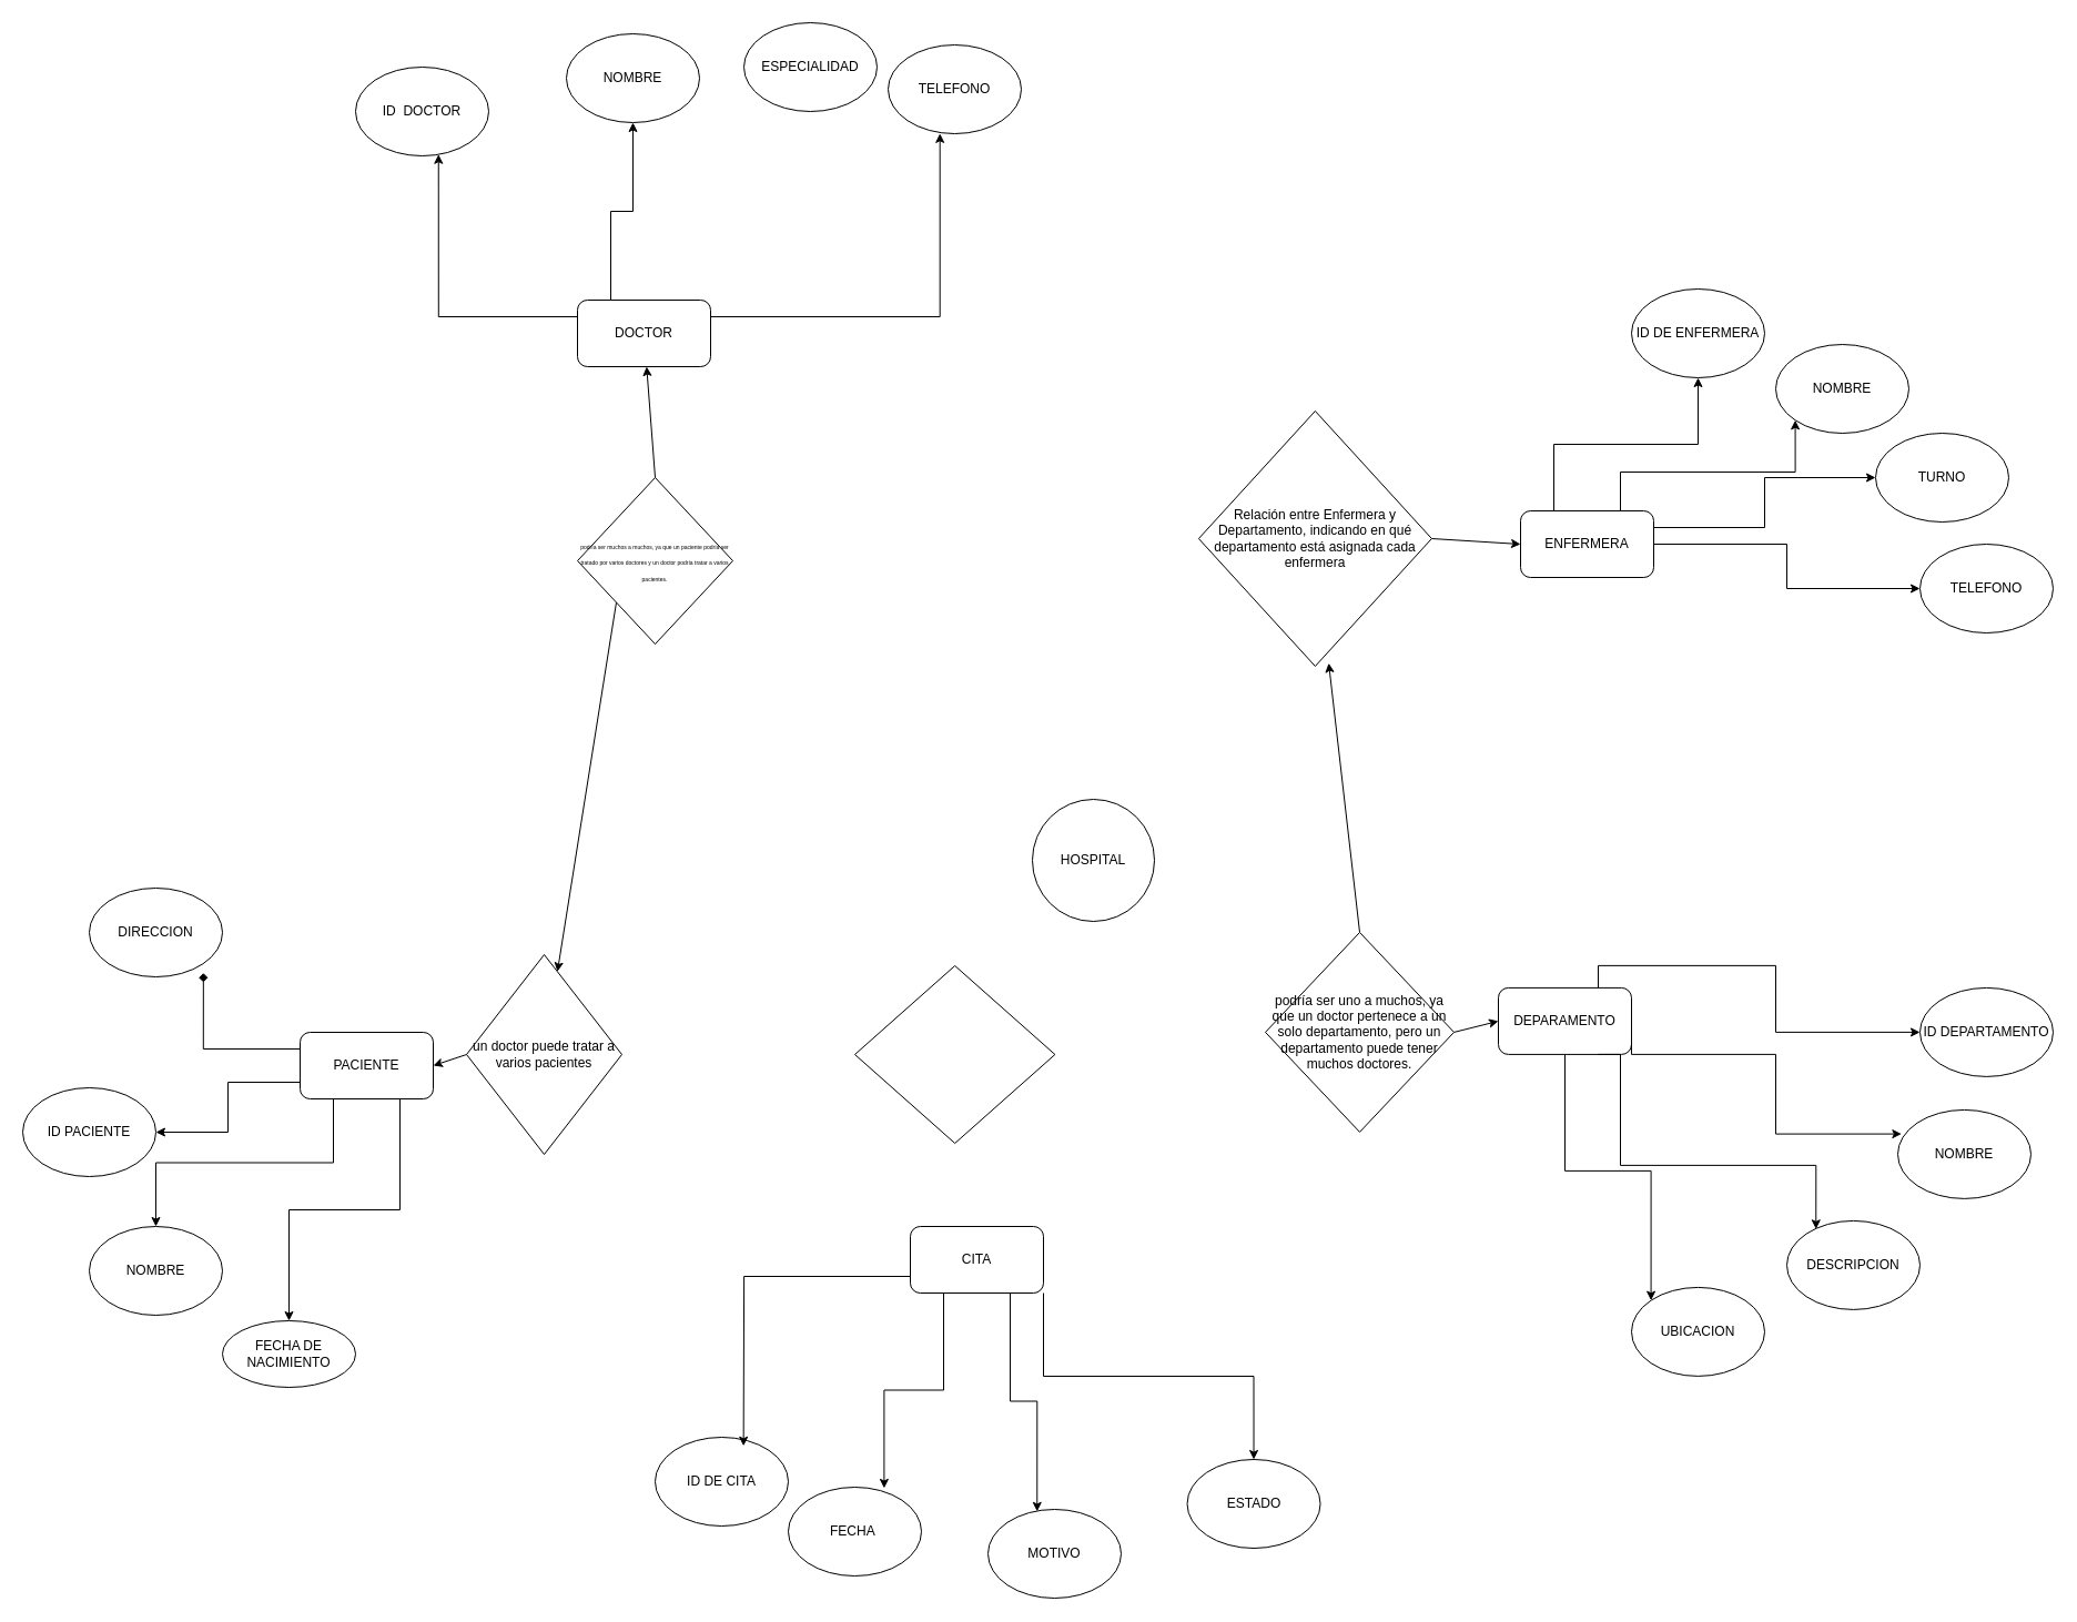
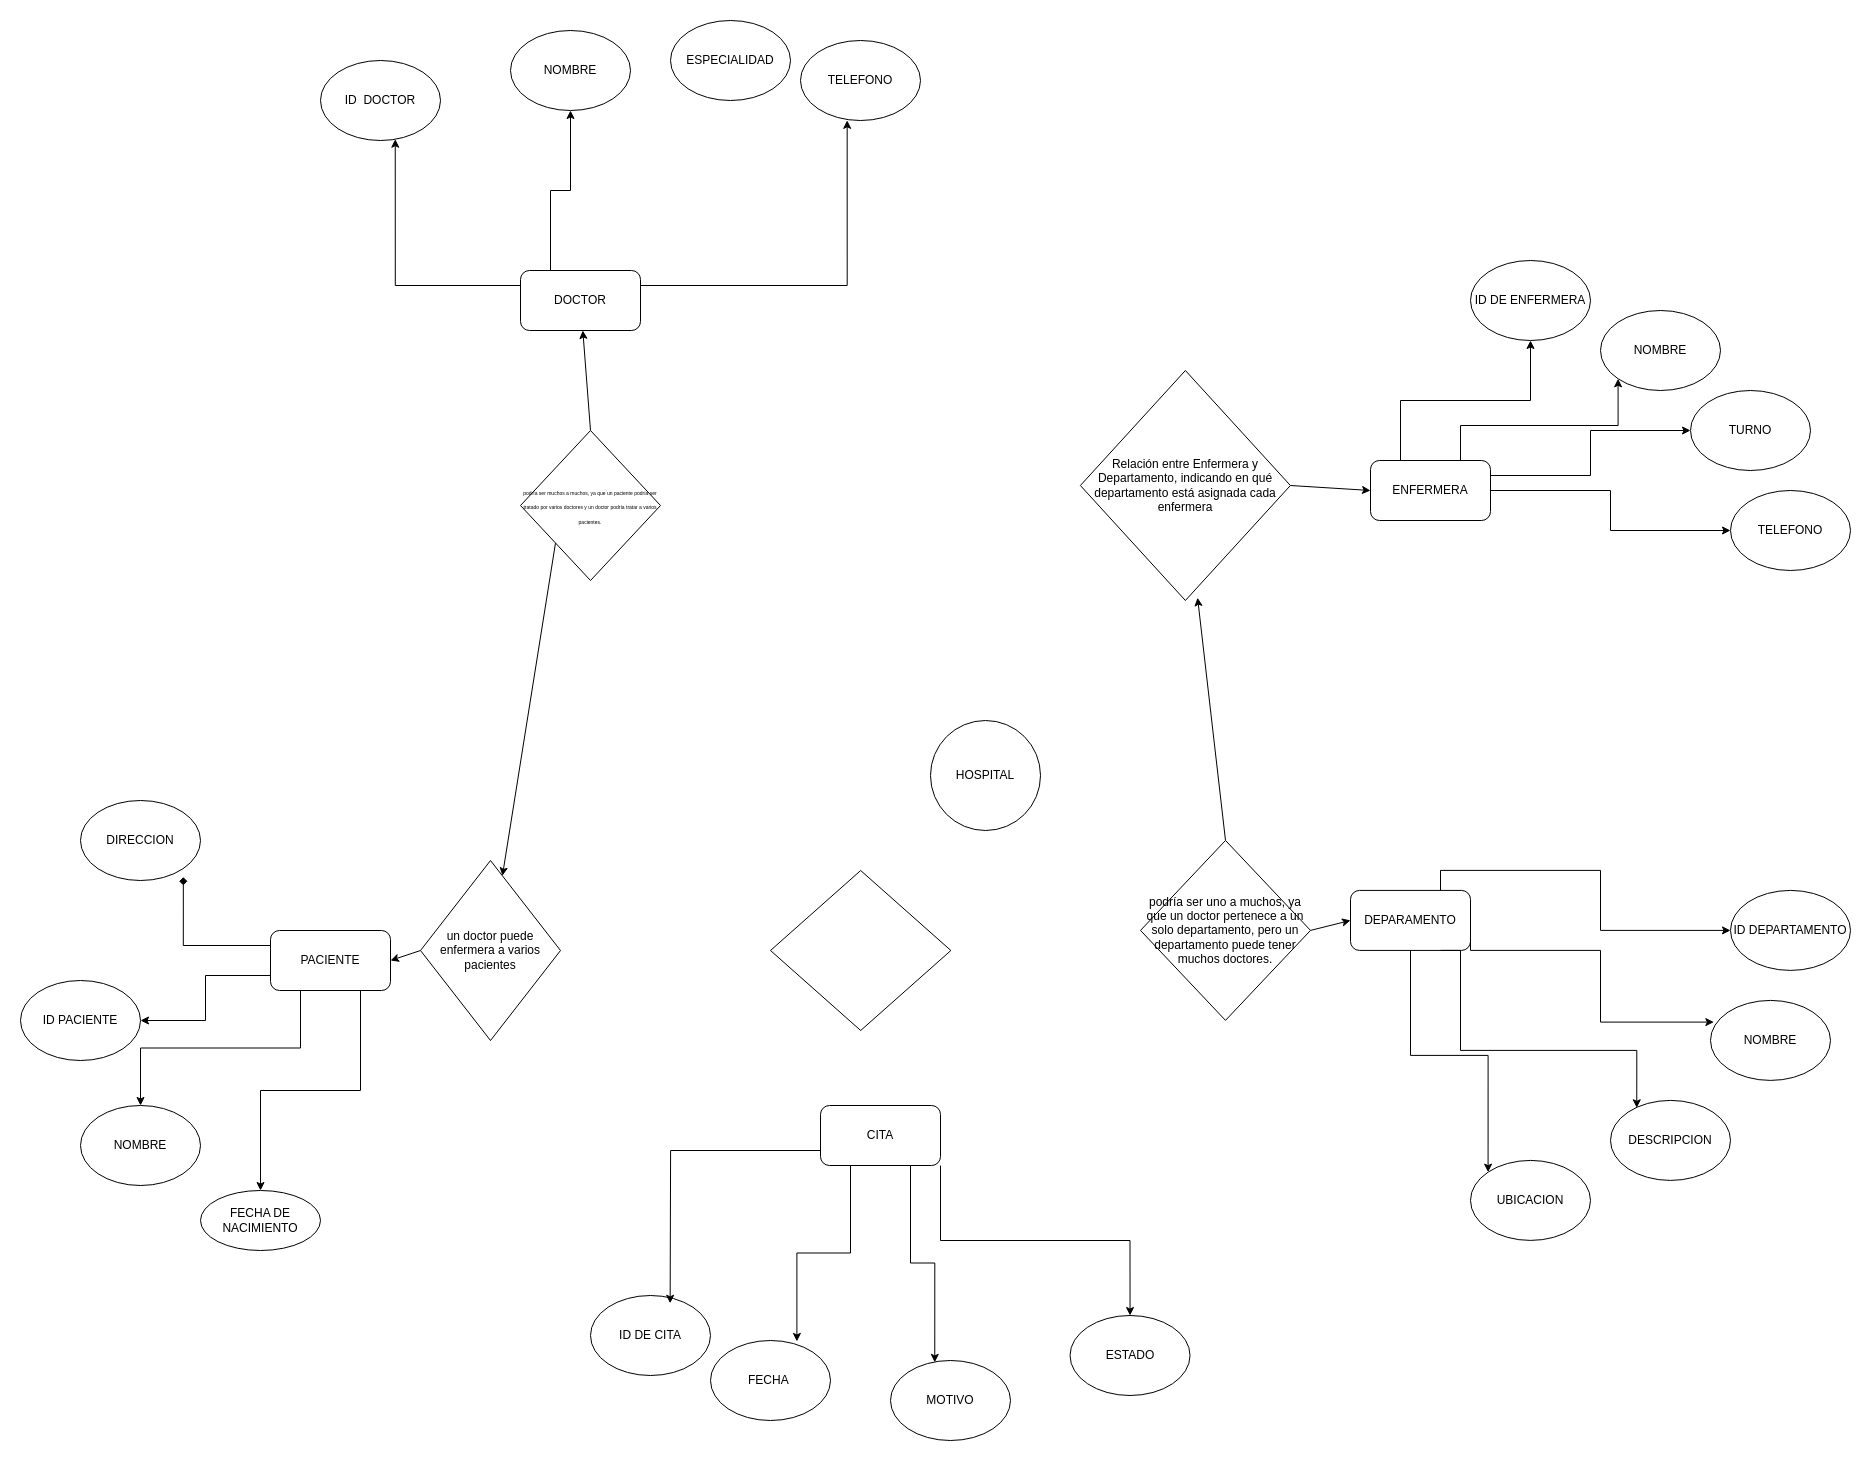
- <mxCell id="57" value="un doctor puede tratar a varios pacientes" style="rhombus;whiteSpace=wrap;html=1;" parent="1" vertex="1"><mxGeometry x="420" y="860" width="140" height="180" as="geometry" /></mxCell>
+ <mxCell id="57" value="un doctor puede enfermera a varios pacientes" style="rhombus;whiteSpace=wrap;html=1;" parent="1" vertex="1"><mxGeometry x="420" y="860" width="140" height="180" as="geometry" /></mxCell>
